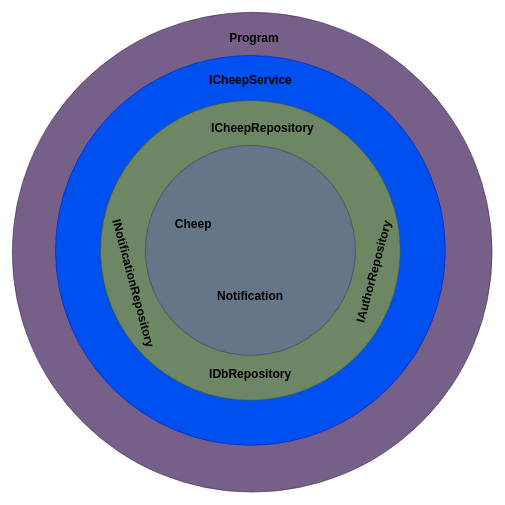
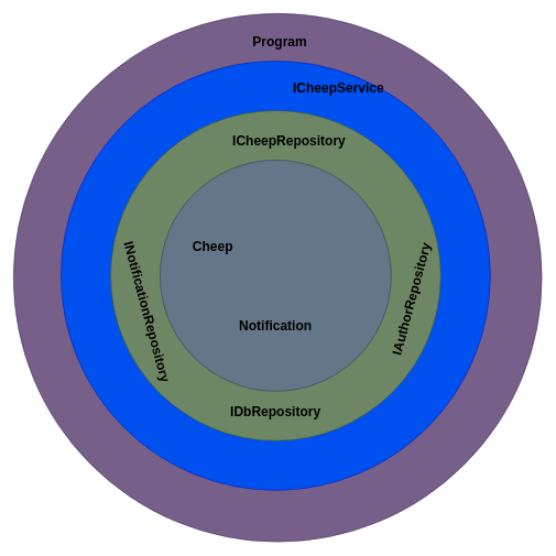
- <mxCell id="9" value="&lt;span style=&quot;font-size: 20px;&quot;&gt;&lt;b&gt;ICheepService&lt;/b&gt;&lt;/span&gt;" style="text;strokeColor=none;align=center;fillColor=none;html=1;verticalAlign=middle;whiteSpace=wrap;rounded=0;" vertex="1" parent="1"><mxGeometry x="335" y="117" width="165" height="30" as="geometry" /></mxCell>
+ <mxCell id="9" value="&lt;span style=&quot;font-size: 20px;&quot;&gt;&lt;b&gt;ICheepService&lt;/b&gt;&lt;/span&gt;" style="text;strokeColor=none;align=center;fillColor=none;html=1;verticalAlign=middle;whiteSpace=wrap;rounded=0;" vertex="1" parent="1"><mxGeometry x="430" y="117" width="165" height="30" as="geometry" /></mxCell>
